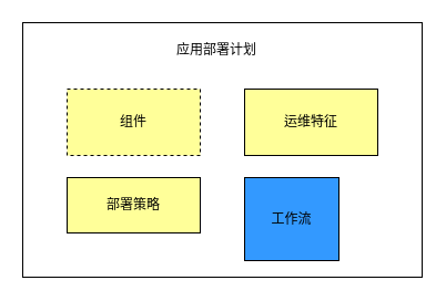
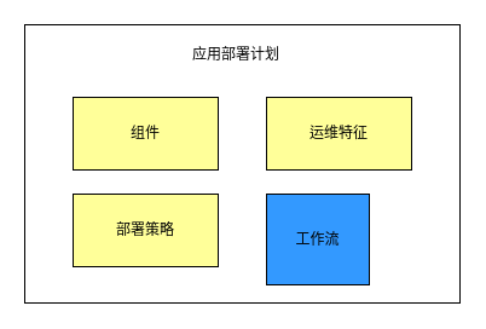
- <mxCell id="3" value="组件" style="rounded=0;whiteSpace=wrap;html=1;fillColor=#FFFF99;dashed=1;" vertex="1" parent="1"><mxGeometry x="60" y="80" width="120" height="60" as="geometry" /></mxCell>
+ <mxCell id="3" value="组件" style="rounded=0;whiteSpace=wrap;html=1;fillColor=#FFFF99;" vertex="1" parent="1"><mxGeometry x="60" y="80" width="120" height="60" as="geometry" /></mxCell>
- <mxCell id="5" value="部署策略" style="rounded=0;whiteSpace=wrap;html=1;fillColor=#FFFF99;" vertex="1" parent="1"><mxGeometry x="60" y="160" width="120" height="50" as="geometry" /></mxCell>
+ <mxCell id="5" value="部署策略" style="rounded=0;whiteSpace=wrap;html=1;fillColor=#FFFF99;" vertex="1" parent="1"><mxGeometry x="60" y="160" width="120" height="60" as="geometry" /></mxCell>
